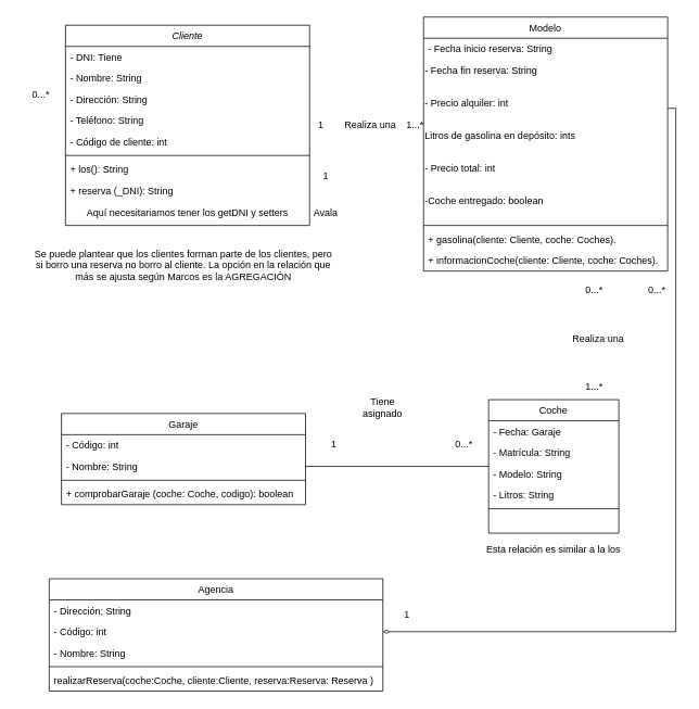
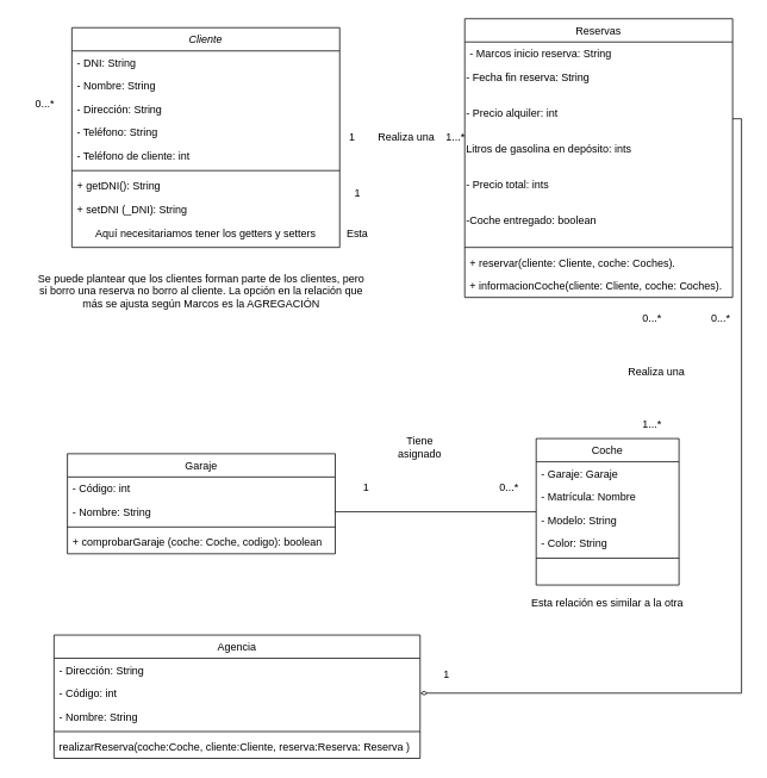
- <mxCell id="25" value="Modelo" style="swimlane;fontStyle=0;align=center;verticalAlign=top;childLayout=stackLayout;horizontal=1;startSize=26;horizontalStack=0;resizeParent=1;resizeLast=0;collapsible=1;marginBottom=0;rounded=0;shadow=0;strokeWidth=1;" parent="1" vertex="1"><mxGeometry x="520" y="20" width="300" height="312" as="geometry"><mxRectangle x="550" y="140" width="160" height="26" as="alternateBounds" /></mxGeometry></mxCell>
+ <mxCell id="25" value="Reservas" style="swimlane;fontStyle=0;align=center;verticalAlign=top;childLayout=stackLayout;horizontal=1;startSize=26;horizontalStack=0;resizeParent=1;resizeLast=0;collapsible=1;marginBottom=0;rounded=0;shadow=0;strokeWidth=1;" parent="1" vertex="1"><mxGeometry x="520" y="20" width="300" height="312" as="geometry"><mxRectangle x="550" y="140" width="160" height="26" as="alternateBounds" /></mxGeometry></mxCell>
- <mxCell id="26" value="- Fecha inicio reserva: String" style="text;align=left;verticalAlign=top;spacingLeft=4;spacingRight=4;overflow=hidden;rotatable=0;points=[[0,0.5],[1,0.5]];portConstraint=eastwest;" parent="25" vertex="1"><mxGeometry y="26" width="300" height="26" as="geometry" /></mxCell>
+ <mxCell id="26" value="- Marcos inicio reserva: String" style="text;align=left;verticalAlign=top;spacingLeft=4;spacingRight=4;overflow=hidden;rotatable=0;points=[[0,0.5],[1,0.5]];portConstraint=eastwest;" parent="25" vertex="1"><mxGeometry y="26" width="300" height="26" as="geometry" /></mxCell>
- <mxCell id="3" value="- DNI: Tiene" style="text;align=left;verticalAlign=top;spacingLeft=4;spacingRight=4;overflow=hidden;rotatable=0;points=[[0,0.5],[1,0.5]];portConstraint=eastwest;" parent="2" vertex="1"><mxGeometry y="26" width="300" height="26" as="geometry" /></mxCell>
+ <mxCell id="3" value="- DNI: String" style="text;align=left;verticalAlign=top;spacingLeft=4;spacingRight=4;overflow=hidden;rotatable=0;points=[[0,0.5],[1,0.5]];portConstraint=eastwest;" parent="2" vertex="1"><mxGeometry y="26" width="300" height="26" as="geometry" /></mxCell>
- <mxCell id="7" value="- Código de cliente: int" style="text;align=left;verticalAlign=top;spacingLeft=4;spacingRight=4;overflow=hidden;rotatable=0;points=[[0,0.5],[1,0.5]];portConstraint=eastwest;rounded=0;shadow=0;html=0;" parent="2" vertex="1"><mxGeometry y="130" width="300" height="26" as="geometry" /></mxCell>
+ <mxCell id="7" value="- Teléfono de cliente: int" style="text;align=left;verticalAlign=top;spacingLeft=4;spacingRight=4;overflow=hidden;rotatable=0;points=[[0,0.5],[1,0.5]];portConstraint=eastwest;rounded=0;shadow=0;html=0;" parent="2" vertex="1"><mxGeometry y="130" width="300" height="26" as="geometry" /></mxCell>
- <mxCell id="30" value="- Precio total: int" style="text;whiteSpace=wrap;html=1;" parent="25" vertex="1"><mxGeometry y="172" width="300" height="40" as="geometry" /></mxCell>
+ <mxCell id="30" value="- Precio total: ints" style="text;whiteSpace=wrap;html=1;" parent="25" vertex="1"><mxGeometry y="172" width="300" height="40" as="geometry" /></mxCell>
- <mxCell id="9" value="+ los(): String" style="text;align=left;verticalAlign=top;spacingLeft=4;spacingRight=4;overflow=hidden;rotatable=0;points=[[0,0.5],[1,0.5]];portConstraint=eastwest;" parent="2" vertex="1"><mxGeometry y="164" width="300" height="26" as="geometry" /></mxCell>
+ <mxCell id="9" value="+ getDNI(): String" style="text;align=left;verticalAlign=top;spacingLeft=4;spacingRight=4;overflow=hidden;rotatable=0;points=[[0,0.5],[1,0.5]];portConstraint=eastwest;" parent="2" vertex="1"><mxGeometry y="164" width="300" height="26" as="geometry" /></mxCell>
- <mxCell id="10" value="+ reserva (_DNI): String" style="text;align=left;verticalAlign=top;spacingLeft=4;spacingRight=4;overflow=hidden;rotatable=0;points=[[0,0.5],[1,0.5]];portConstraint=eastwest;" parent="2" vertex="1"><mxGeometry y="190" width="300" height="26" as="geometry" /></mxCell>
+ <mxCell id="10" value="+ setDNI (_DNI): String" style="text;align=left;verticalAlign=top;spacingLeft=4;spacingRight=4;overflow=hidden;rotatable=0;points=[[0,0.5],[1,0.5]];portConstraint=eastwest;" parent="2" vertex="1"><mxGeometry y="190" width="300" height="26" as="geometry" /></mxCell>
- <mxCell id="11" value="Aquí necesitariamos tener los getDNI y setters" style="text;html=1;strokeColor=none;fillColor=none;align=center;verticalAlign=middle;whiteSpace=wrap;rounded=0;" vertex="1" parent="2"><mxGeometry y="216" width="300" height="30" as="geometry" /></mxCell>
+ <mxCell id="11" value="Aquí necesitariamos tener los getters y setters" style="text;html=1;strokeColor=none;fillColor=none;align=center;verticalAlign=middle;whiteSpace=wrap;rounded=0;" vertex="1" parent="2"><mxGeometry y="216" width="300" height="30" as="geometry" /></mxCell>
- <mxCell id="42" value="Avala" style="text;html=1;strokeColor=none;fillColor=none;align=center;verticalAlign=middle;whiteSpace=wrap;rounded=0;" parent="1" vertex="1"><mxGeometry x="370" y="246" width="60" height="30" as="geometry" /></mxCell>
+ <mxCell id="42" value="Esta" style="text;html=1;strokeColor=none;fillColor=none;align=center;verticalAlign=middle;whiteSpace=wrap;rounded=0;" parent="1" vertex="1"><mxGeometry x="370" y="246" width="60" height="30" as="geometry" /></mxCell>
- <mxCell id="33" value="+ gasolina(cliente: Cliente, coche: Coches)." style="text;align=left;verticalAlign=top;spacingLeft=4;spacingRight=4;overflow=hidden;rotatable=0;points=[[0,0.5],[1,0.5]];portConstraint=eastwest;" parent="25" vertex="1"><mxGeometry y="260" width="300" height="26" as="geometry" /></mxCell>
+ <mxCell id="33" value="+ reservar(cliente: Cliente, coche: Coches)." style="text;align=left;verticalAlign=top;spacingLeft=4;spacingRight=4;overflow=hidden;rotatable=0;points=[[0,0.5],[1,0.5]];portConstraint=eastwest;" parent="25" vertex="1"><mxGeometry y="260" width="300" height="26" as="geometry" /></mxCell>
- <mxCell id="14" value="- Fecha: Garaje" style="text;align=left;verticalAlign=top;spacingLeft=4;spacingRight=4;overflow=hidden;rotatable=0;points=[[0,0.5],[1,0.5]];portConstraint=eastwest;" parent="13" vertex="1"><mxGeometry y="26" width="160" height="26" as="geometry" /></mxCell>
+ <mxCell id="14" value="- Garaje: Garaje" style="text;align=left;verticalAlign=top;spacingLeft=4;spacingRight=4;overflow=hidden;rotatable=0;points=[[0,0.5],[1,0.5]];portConstraint=eastwest;" parent="13" vertex="1"><mxGeometry y="26" width="160" height="26" as="geometry" /></mxCell>
- <mxCell id="15" value="- Matrícula: String" style="text;align=left;verticalAlign=top;spacingLeft=4;spacingRight=4;overflow=hidden;rotatable=0;points=[[0,0.5],[1,0.5]];portConstraint=eastwest;rounded=0;shadow=0;html=0;" parent="13" vertex="1"><mxGeometry y="52" width="160" height="26" as="geometry" /></mxCell>
+ <mxCell id="15" value="- Matrícula: Nombre" style="text;align=left;verticalAlign=top;spacingLeft=4;spacingRight=4;overflow=hidden;rotatable=0;points=[[0,0.5],[1,0.5]];portConstraint=eastwest;rounded=0;shadow=0;html=0;" parent="13" vertex="1"><mxGeometry y="52" width="160" height="26" as="geometry" /></mxCell>
- <mxCell id="17" value="- Litros: String" style="text;align=left;verticalAlign=top;spacingLeft=4;spacingRight=4;overflow=hidden;rotatable=0;points=[[0,0.5],[1,0.5]];portConstraint=eastwest;rounded=0;shadow=0;html=0;" parent="13" vertex="1"><mxGeometry y="104" width="160" height="26" as="geometry" /></mxCell>
+ <mxCell id="17" value="- Color: String" style="text;align=left;verticalAlign=top;spacingLeft=4;spacingRight=4;overflow=hidden;rotatable=0;points=[[0,0.5],[1,0.5]];portConstraint=eastwest;rounded=0;shadow=0;html=0;" parent="13" vertex="1"><mxGeometry y="104" width="160" height="26" as="geometry" /></mxCell>
- <mxCell id="50" value="Esta relación es similar a la los" style="text;html=1;strokeColor=none;fillColor=none;align=center;verticalAlign=middle;whiteSpace=wrap;rounded=0;" vertex="1" parent="1"><mxGeometry x="565" y="670" width="230" height="10" as="geometry" /></mxCell>
+ <mxCell id="50" value="Esta relación es similar a la otra" style="text;html=1;strokeColor=none;fillColor=none;align=center;verticalAlign=middle;whiteSpace=wrap;rounded=0;" vertex="1" parent="1"><mxGeometry x="565" y="670" width="230" height="10" as="geometry" /></mxCell>
